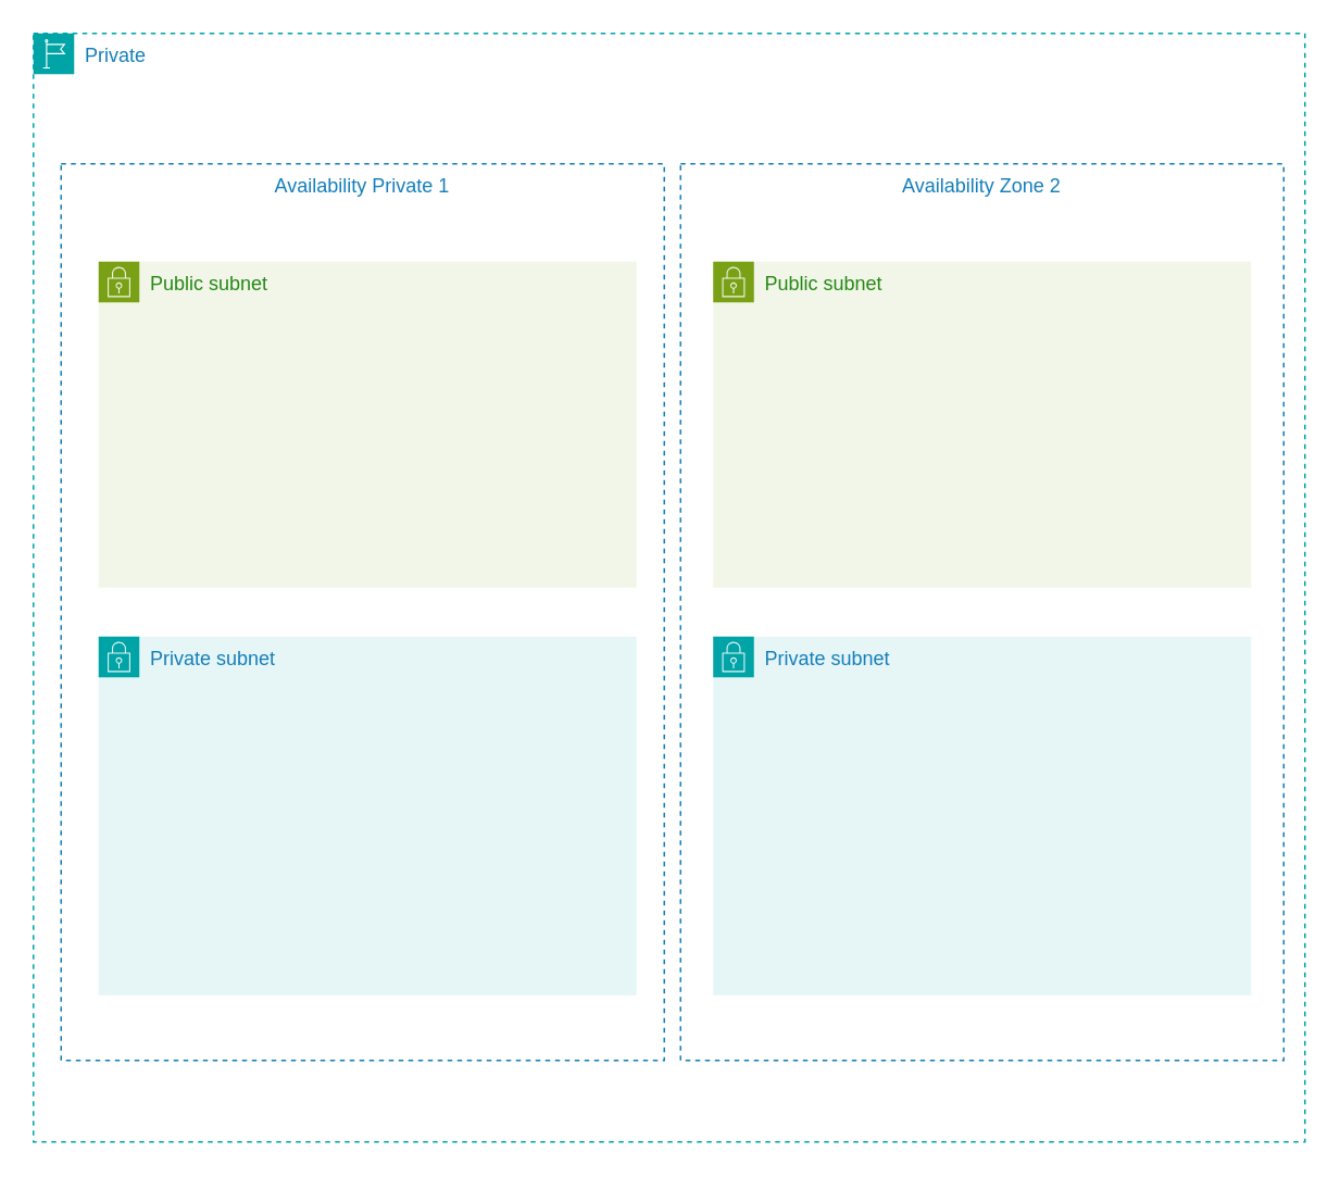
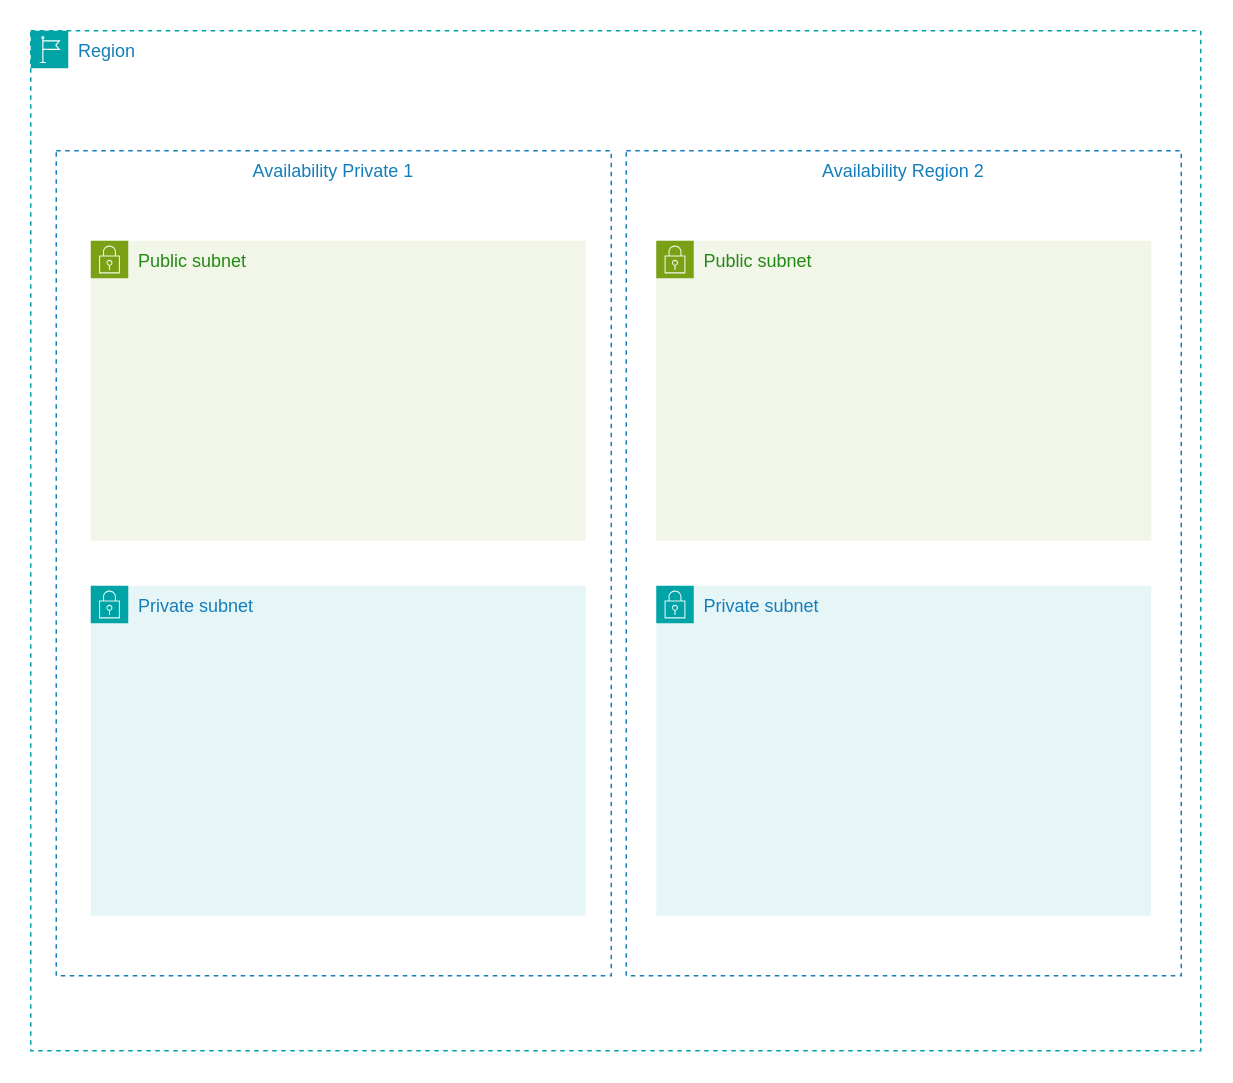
- <mxCell id="2" value="Private" style="points=[[0,0],[0.25,0],[0.5,0],[0.75,0],[1,0],[1,0.25],[1,0.5],[1,0.75],[1,1],[0.75,1],[0.5,1],[0.25,1],[0,1],[0,0.75],[0,0.5],[0,0.25]];outlineConnect=0;gradientColor=none;html=1;whiteSpace=wrap;fontSize=12;fontStyle=0;container=1;pointerEvents=0;collapsible=0;recursiveResize=0;shape=mxgraph.aws4.group;grIcon=mxgraph.aws4.group_region;strokeColor=#00A4A6;fillColor=none;verticalAlign=top;align=left;spacingLeft=30;fontColor=#147EBA;dashed=1;" vertex="1" parent="1"><mxGeometry x="20" y="20" width="780" height="680" as="geometry" /></mxCell>
+ <mxCell id="2" value="Region" style="points=[[0,0],[0.25,0],[0.5,0],[0.75,0],[1,0],[1,0.25],[1,0.5],[1,0.75],[1,1],[0.75,1],[0.5,1],[0.25,1],[0,1],[0,0.75],[0,0.5],[0,0.25]];outlineConnect=0;gradientColor=none;html=1;whiteSpace=wrap;fontSize=12;fontStyle=0;container=1;pointerEvents=0;collapsible=0;recursiveResize=0;shape=mxgraph.aws4.group;grIcon=mxgraph.aws4.group_region;strokeColor=#00A4A6;fillColor=none;verticalAlign=top;align=left;spacingLeft=30;fontColor=#147EBA;dashed=1;" vertex="1" parent="1"><mxGeometry x="20" y="20" width="780" height="680" as="geometry" /></mxCell>
- <mxCell id="4" value="Availability Zone 2" style="fillColor=none;strokeColor=#147EBA;dashed=1;verticalAlign=top;fontStyle=0;fontColor=#147EBA;whiteSpace=wrap;html=1;" vertex="1" parent="2"><mxGeometry x="397" y="80" width="370" height="550" as="geometry" /></mxCell>
+ <mxCell id="4" value="Availability Region 2" style="fillColor=none;strokeColor=#147EBA;dashed=1;verticalAlign=top;fontStyle=0;fontColor=#147EBA;whiteSpace=wrap;html=1;" vertex="1" parent="2"><mxGeometry x="397" y="80" width="370" height="550" as="geometry" /></mxCell>
